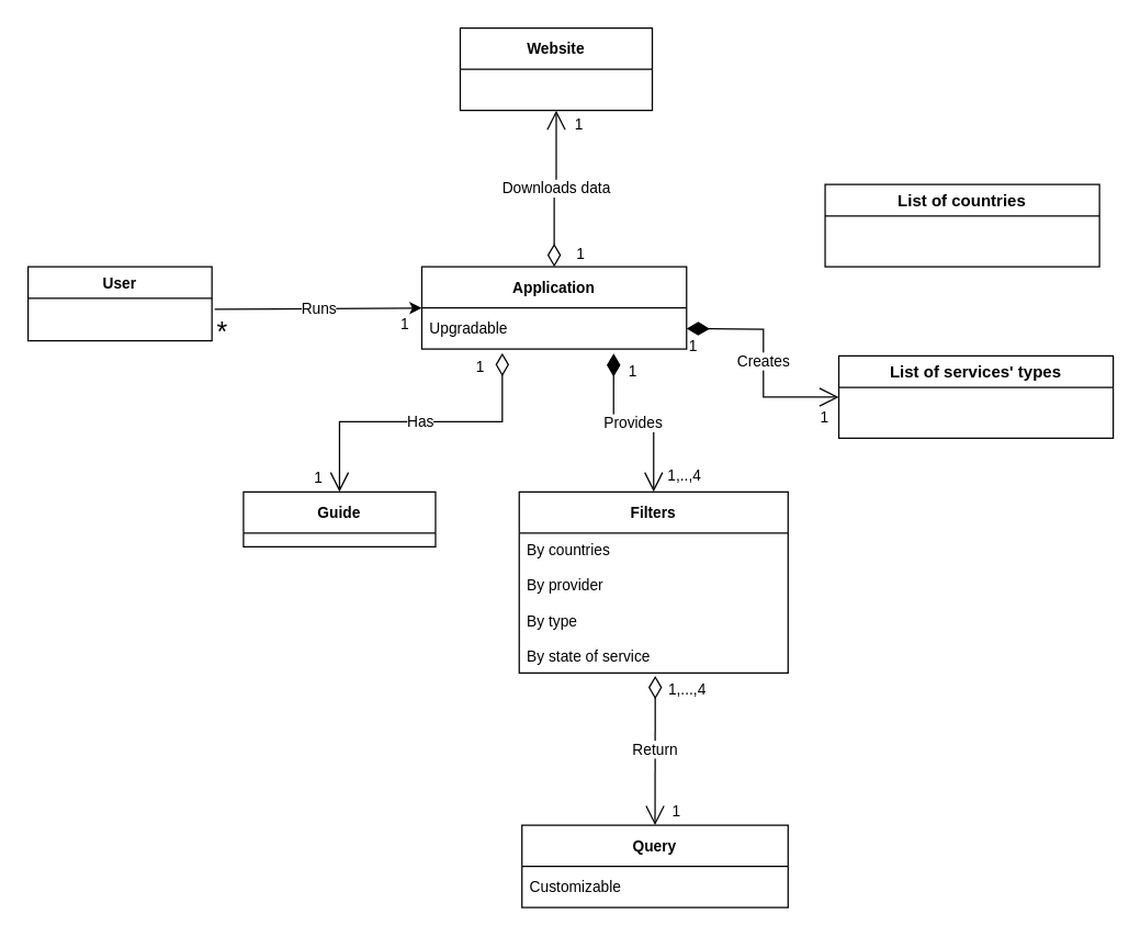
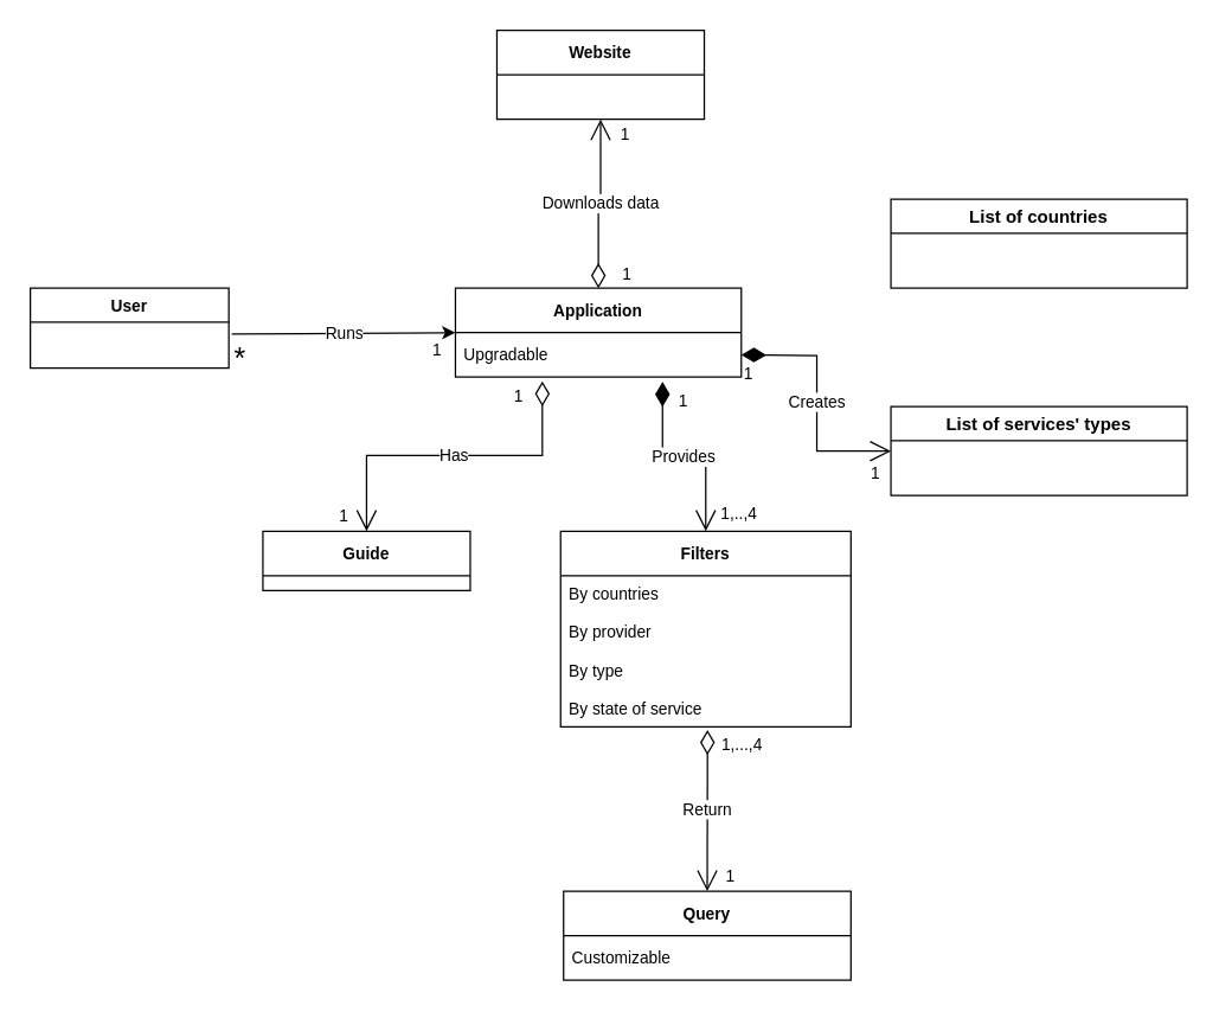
- <mxCell id="3" value="List of services' types" style="swimlane;" vertex="1" parent="1"><mxGeometry x="611" y="259" width="200" height="60" as="geometry" /></mxCell>
+ <mxCell id="3" value="List of services' types" style="swimlane;" vertex="1" parent="1"><mxGeometry x="601" y="274" width="200" height="60" as="geometry" /></mxCell>
